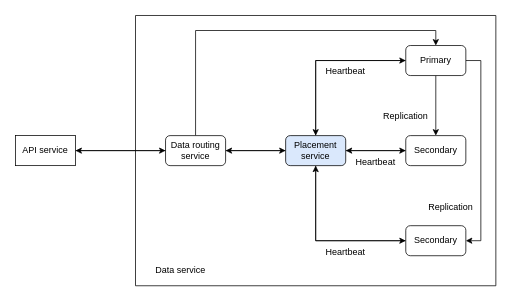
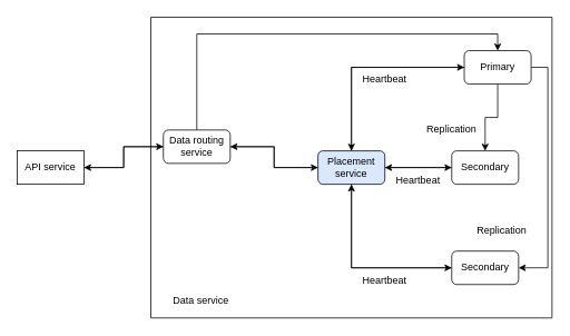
- <mxCell id="6" value="Primary" style="rounded=1;whiteSpace=wrap;html=1;" vertex="1" parent="2"><mxGeometry x="360" y="40" width="80" height="40" as="geometry" /></mxCell>
+ <mxCell id="6" value="Primary" style="rounded=1;whiteSpace=wrap;html=1;" vertex="1" parent="2"><mxGeometry x="375" y="40" width="80" height="40" as="geometry" /></mxCell>
- <mxCell id="13" value="Data routing service" style="rounded=1;whiteSpace=wrap;html=1;" vertex="1" parent="2"><mxGeometry x="40" y="160" width="80" height="40" as="geometry" /></mxCell>
+ <mxCell id="13" value="Data routing service" style="rounded=1;whiteSpace=wrap;html=1;" vertex="1" parent="2"><mxGeometry x="15" y="135" width="80" height="40" as="geometry" /></mxCell>
